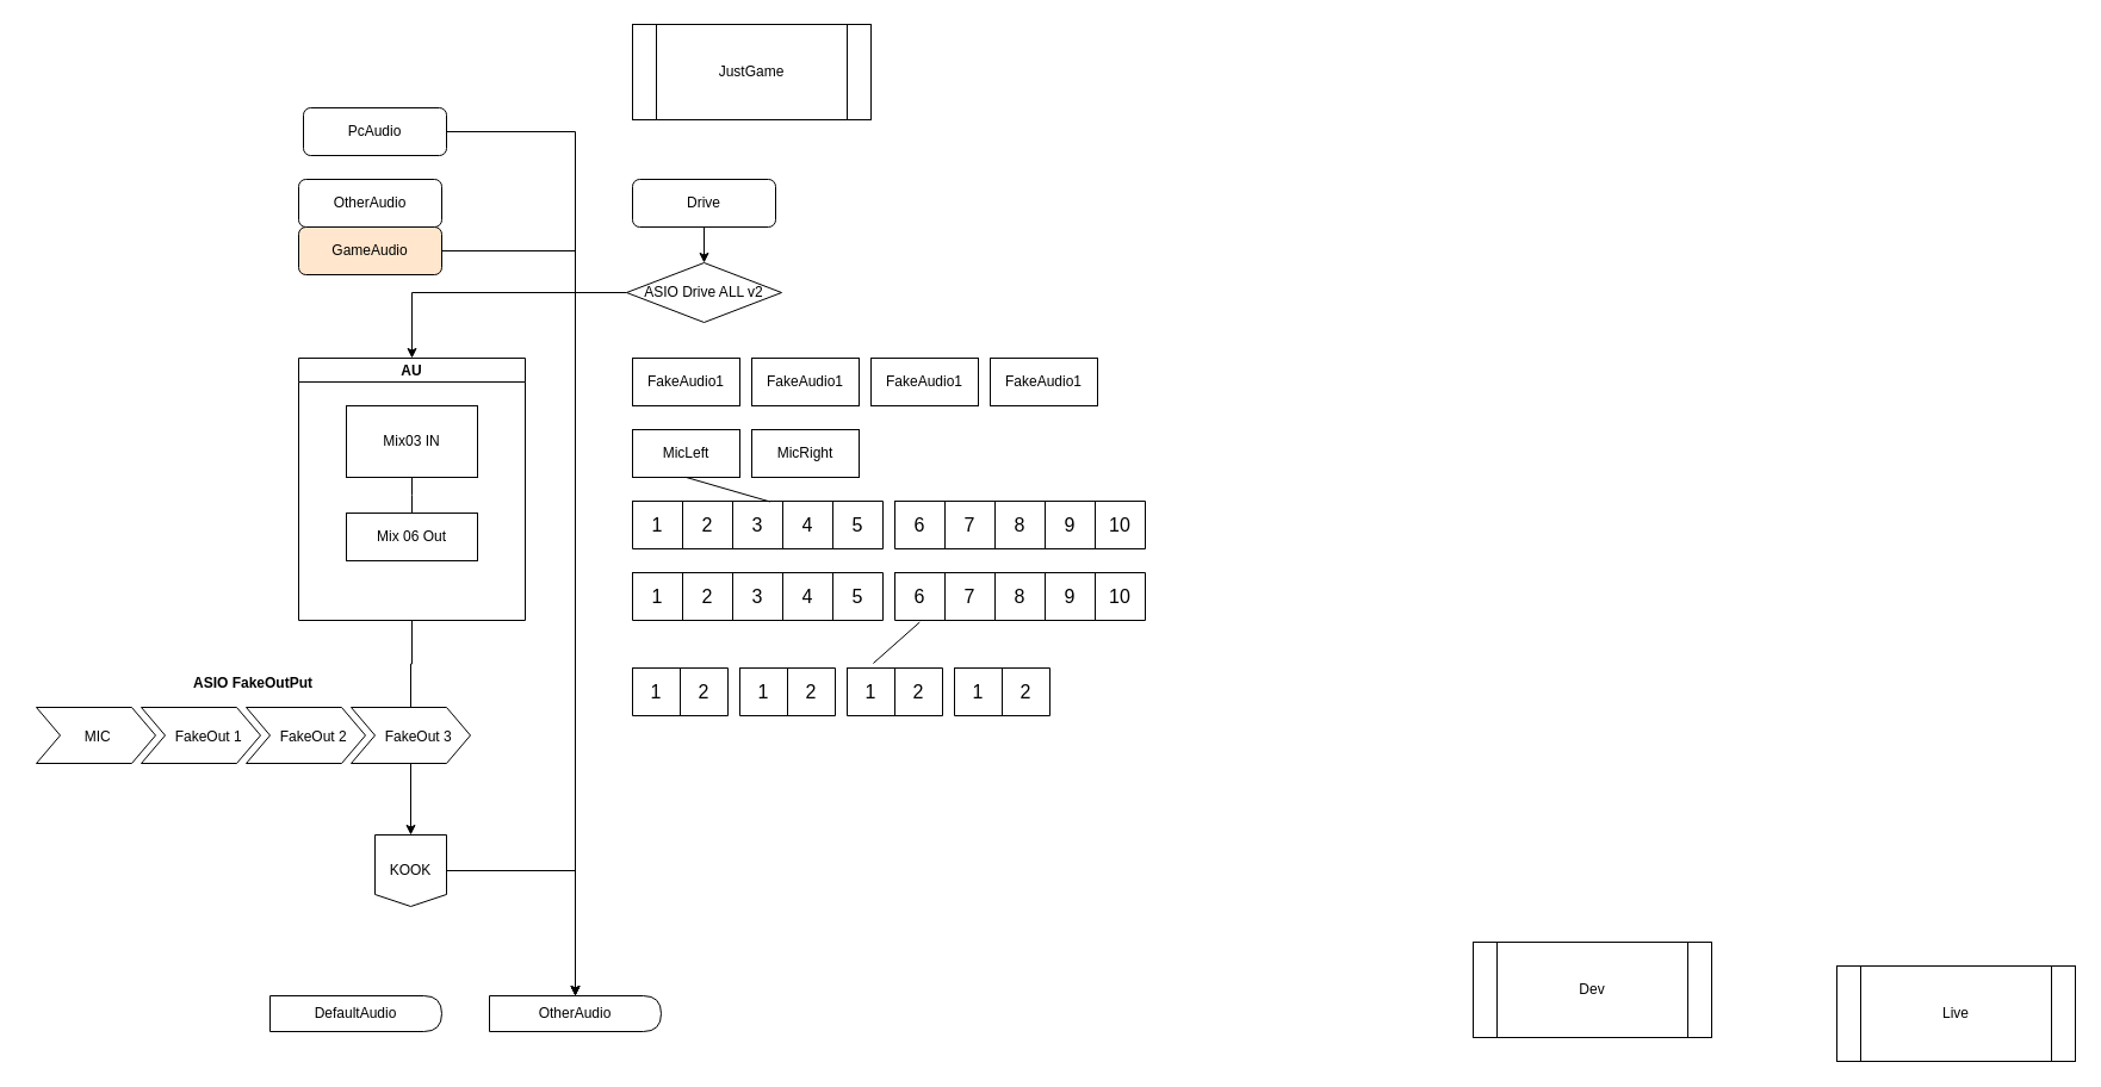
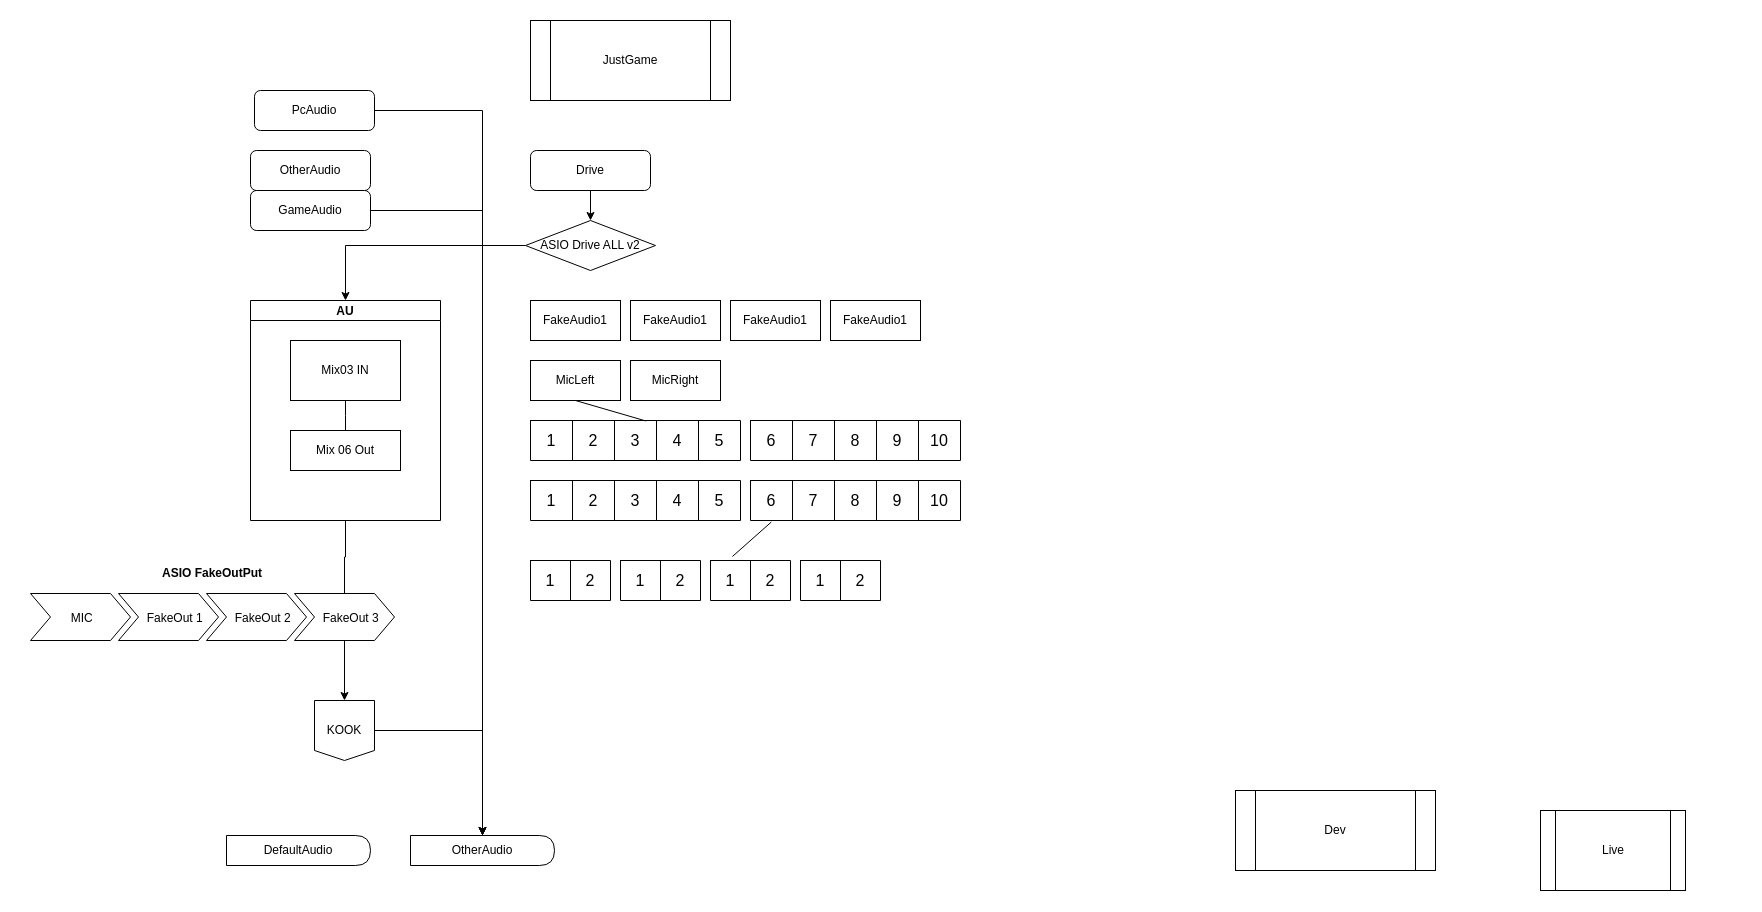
- <mxCell id="5" value="GameAudio" style="rounded=1;whiteSpace=wrap;html=1;fontSize=12;glass=0;strokeWidth=1;shadow=0;fillColor=#ffe6cc;" vertex="1" parent="1"><mxGeometry x="250" y="190" width="120" height="40" as="geometry" /></mxCell>
+ <mxCell id="5" value="GameAudio" style="rounded=1;whiteSpace=wrap;html=1;fontSize=12;glass=0;strokeWidth=1;shadow=0;" vertex="1" parent="1"><mxGeometry x="250" y="190" width="120" height="40" as="geometry" /></mxCell>
- <mxCell id="13" value="Live" style="shape=process;whiteSpace=wrap;html=1;backgroundOutline=1;" vertex="1" parent="1"><mxGeometry x="1540" y="810" width="200" height="80" as="geometry" /></mxCell>
+ <mxCell id="13" value="Live" style="shape=process;whiteSpace=wrap;html=1;backgroundOutline=1;" vertex="1" parent="1"><mxGeometry x="1540" y="810" width="145" height="80" as="geometry" /></mxCell>
